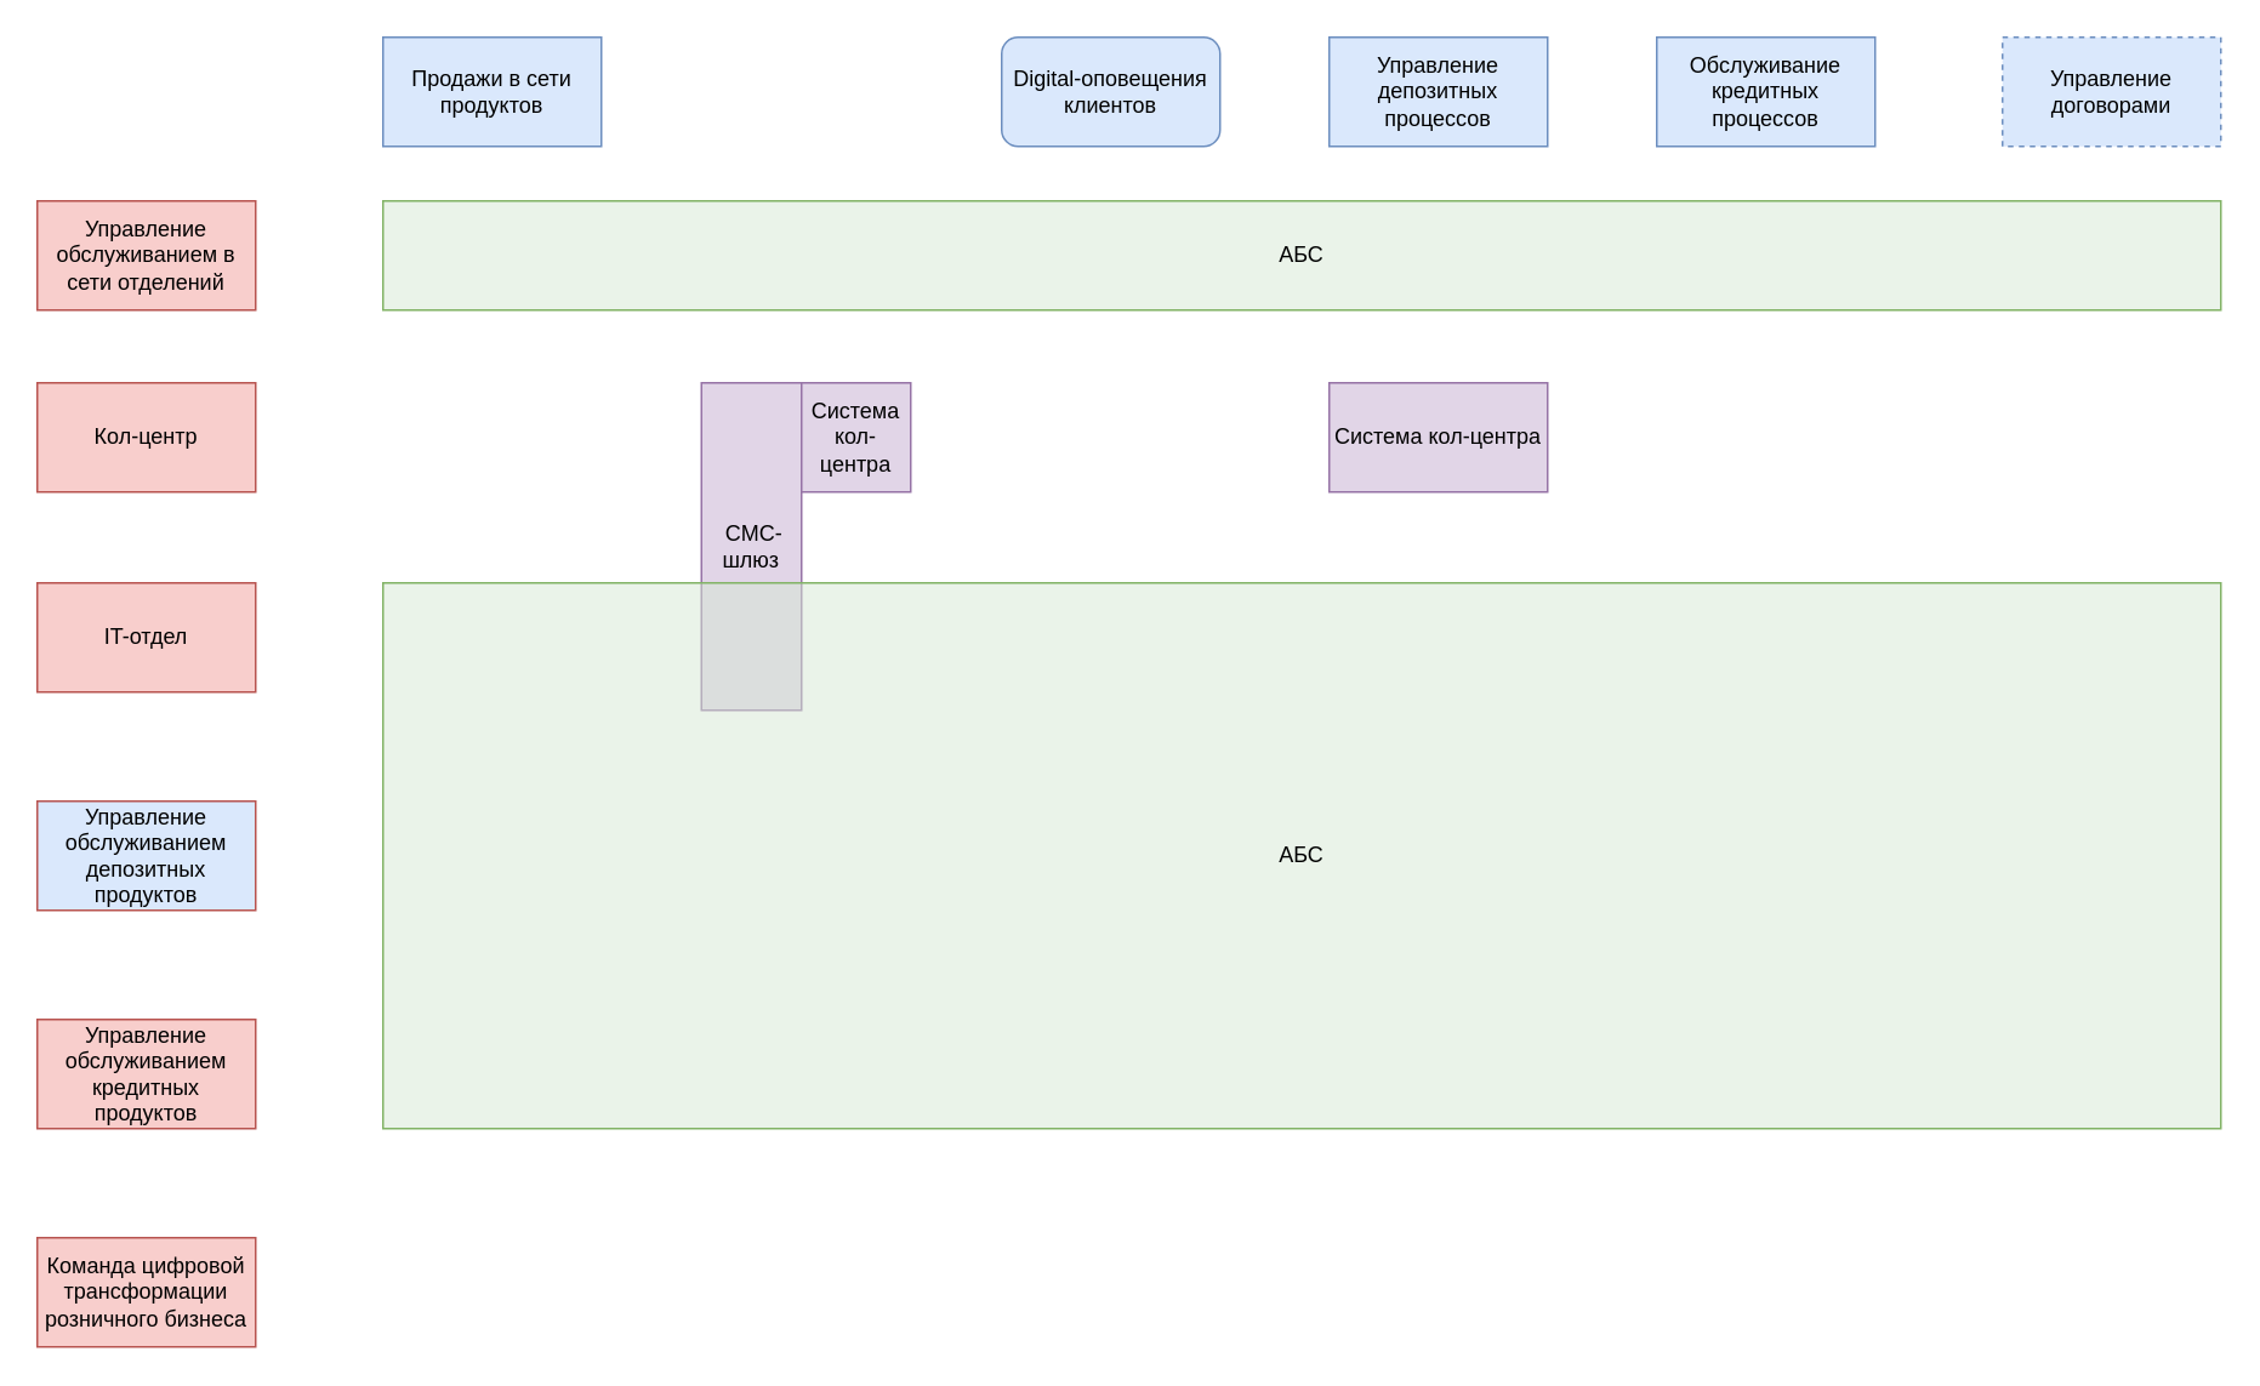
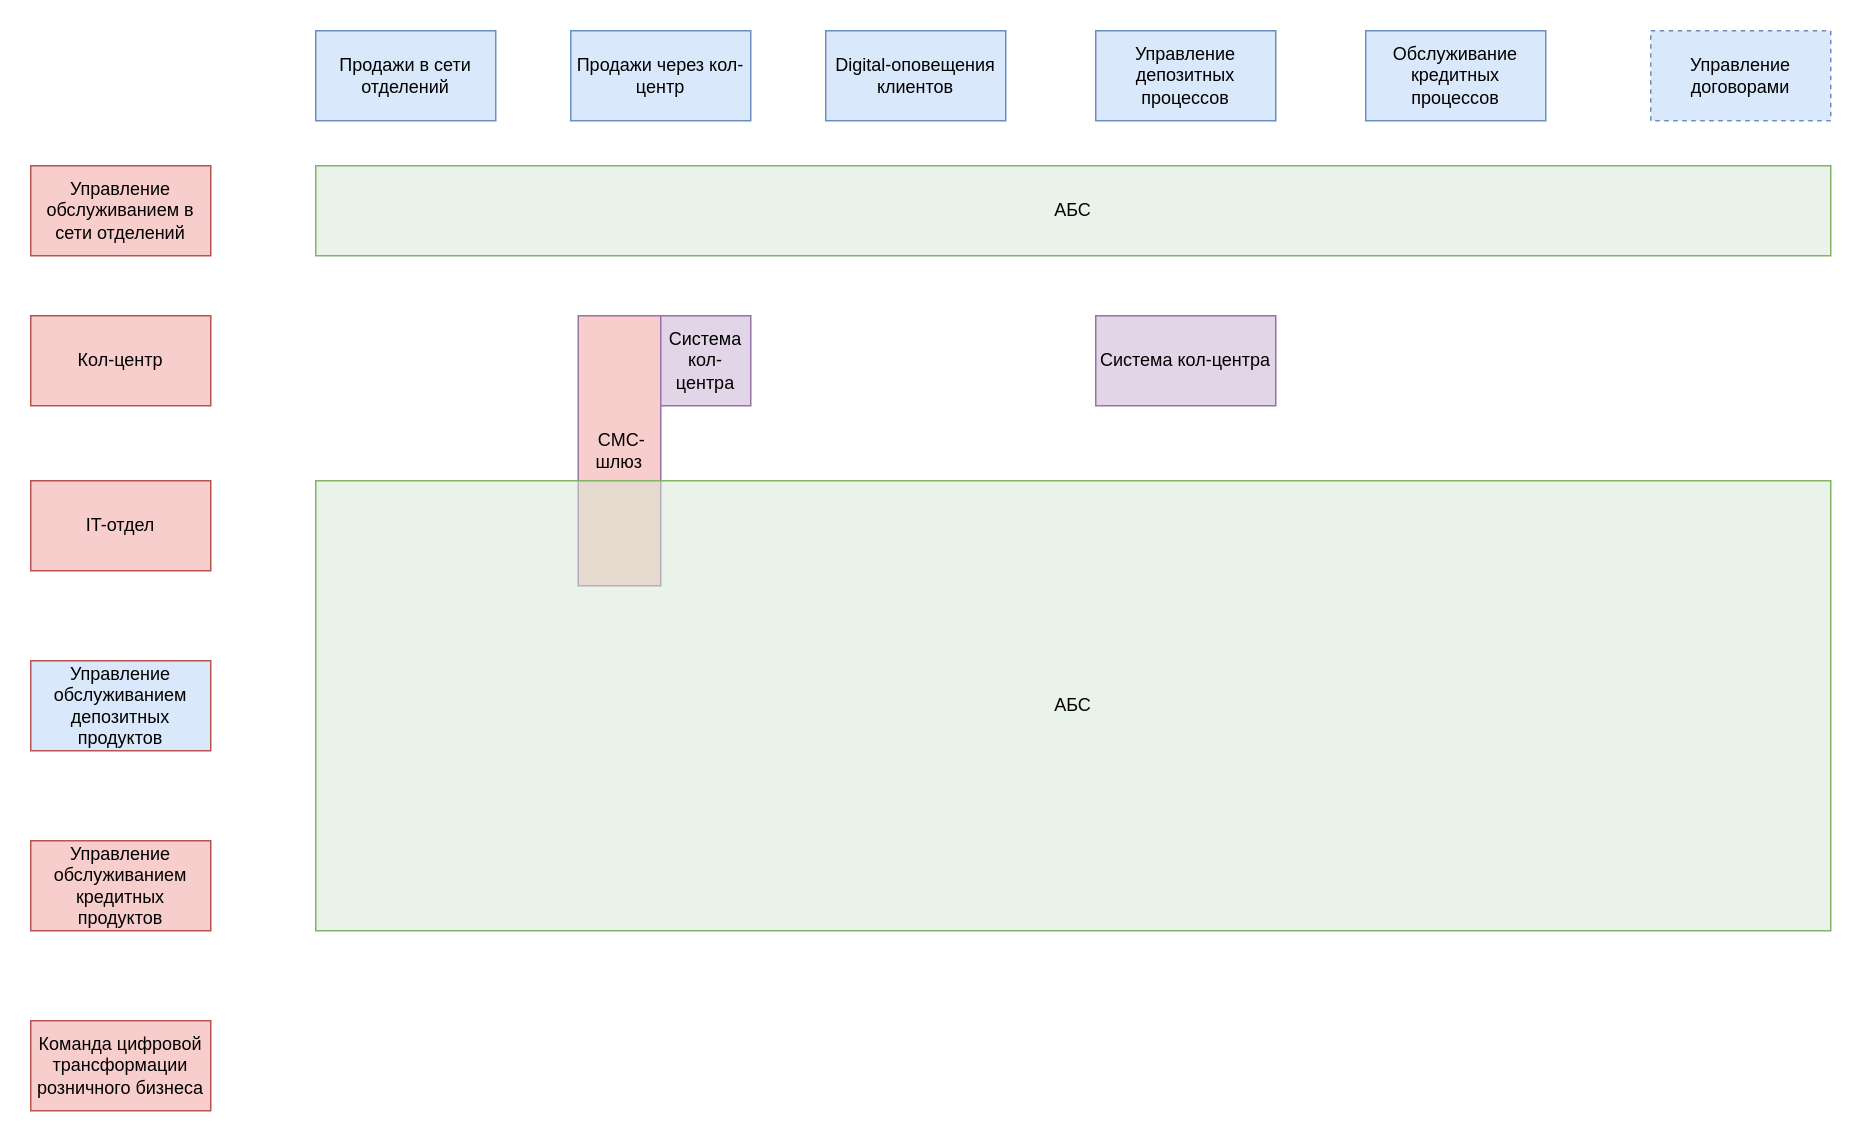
- <mxCell id="2" value="Продажи в сети продуктов" style="rounded=0;whiteSpace=wrap;html=1;fillColor=#dae8fc;strokeColor=#6c8ebf;" vertex="1" parent="1"><mxGeometry x="210" y="20" width="120" height="60" as="geometry" /></mxCell>
+ <mxCell id="2" value="Продажи в сети отделений" style="rounded=0;whiteSpace=wrap;html=1;fillColor=#dae8fc;strokeColor=#6c8ebf;" vertex="1" parent="1"><mxGeometry x="210" y="20" width="120" height="60" as="geometry" /></mxCell>
+ <mxCell id="3" value="Продажи через кол-центр" style="rounded=0;whiteSpace=wrap;html=1;fillColor=#dae8fc;strokeColor=#6c8ebf;" vertex="1" parent="1"><mxGeometry x="380" y="20" width="120" height="60" as="geometry" /></mxCell>
- <mxCell id="4" value="Digital-оповещения клиентов" style="whiteSpace=wrap;html=1;fillColor=#dae8fc;strokeColor=#6c8ebf;rounded=1;" vertex="1" parent="1"><mxGeometry x="550" y="20" width="120" height="60" as="geometry" /></mxCell>
+ <mxCell id="4" value="Digital-оповещения клиентов" style="rounded=0;whiteSpace=wrap;html=1;fillColor=#dae8fc;strokeColor=#6c8ebf;" vertex="1" parent="1"><mxGeometry x="550" y="20" width="120" height="60" as="geometry" /></mxCell>
- <mxCell id="15" value="&amp;nbsp;СМС-шлюз" style="rounded=0;whiteSpace=wrap;html=1;fillColor=#e1d5e7;strokeColor=#9673a6;" vertex="1" parent="1"><mxGeometry x="385" y="210" width="55" height="180" as="geometry" /></mxCell>
+ <mxCell id="15" value="&amp;nbsp;СМС-шлюз" style="rounded=0;whiteSpace=wrap;html=1;fillColor=#f8cecc;strokeColor=#9673a6;" vertex="1" parent="1"><mxGeometry x="385" y="210" width="55" height="180" as="geometry" /></mxCell>
